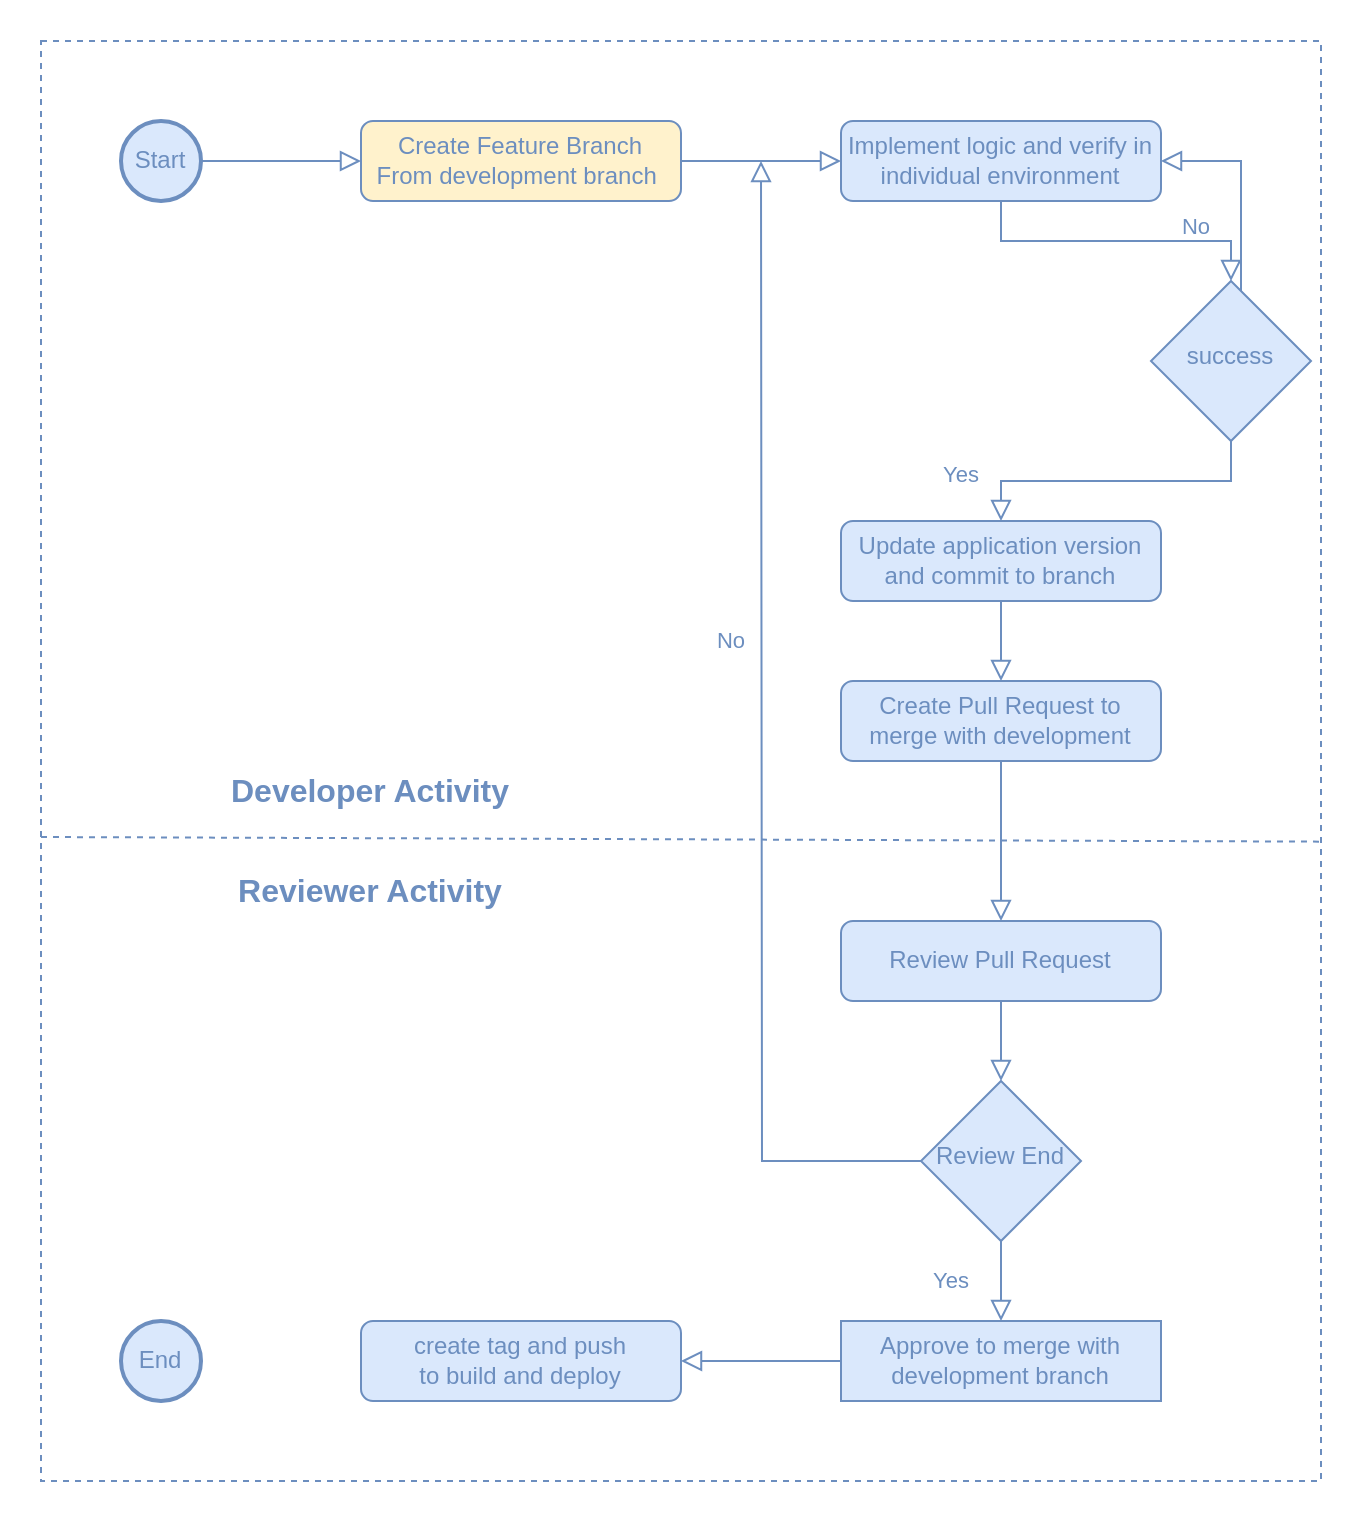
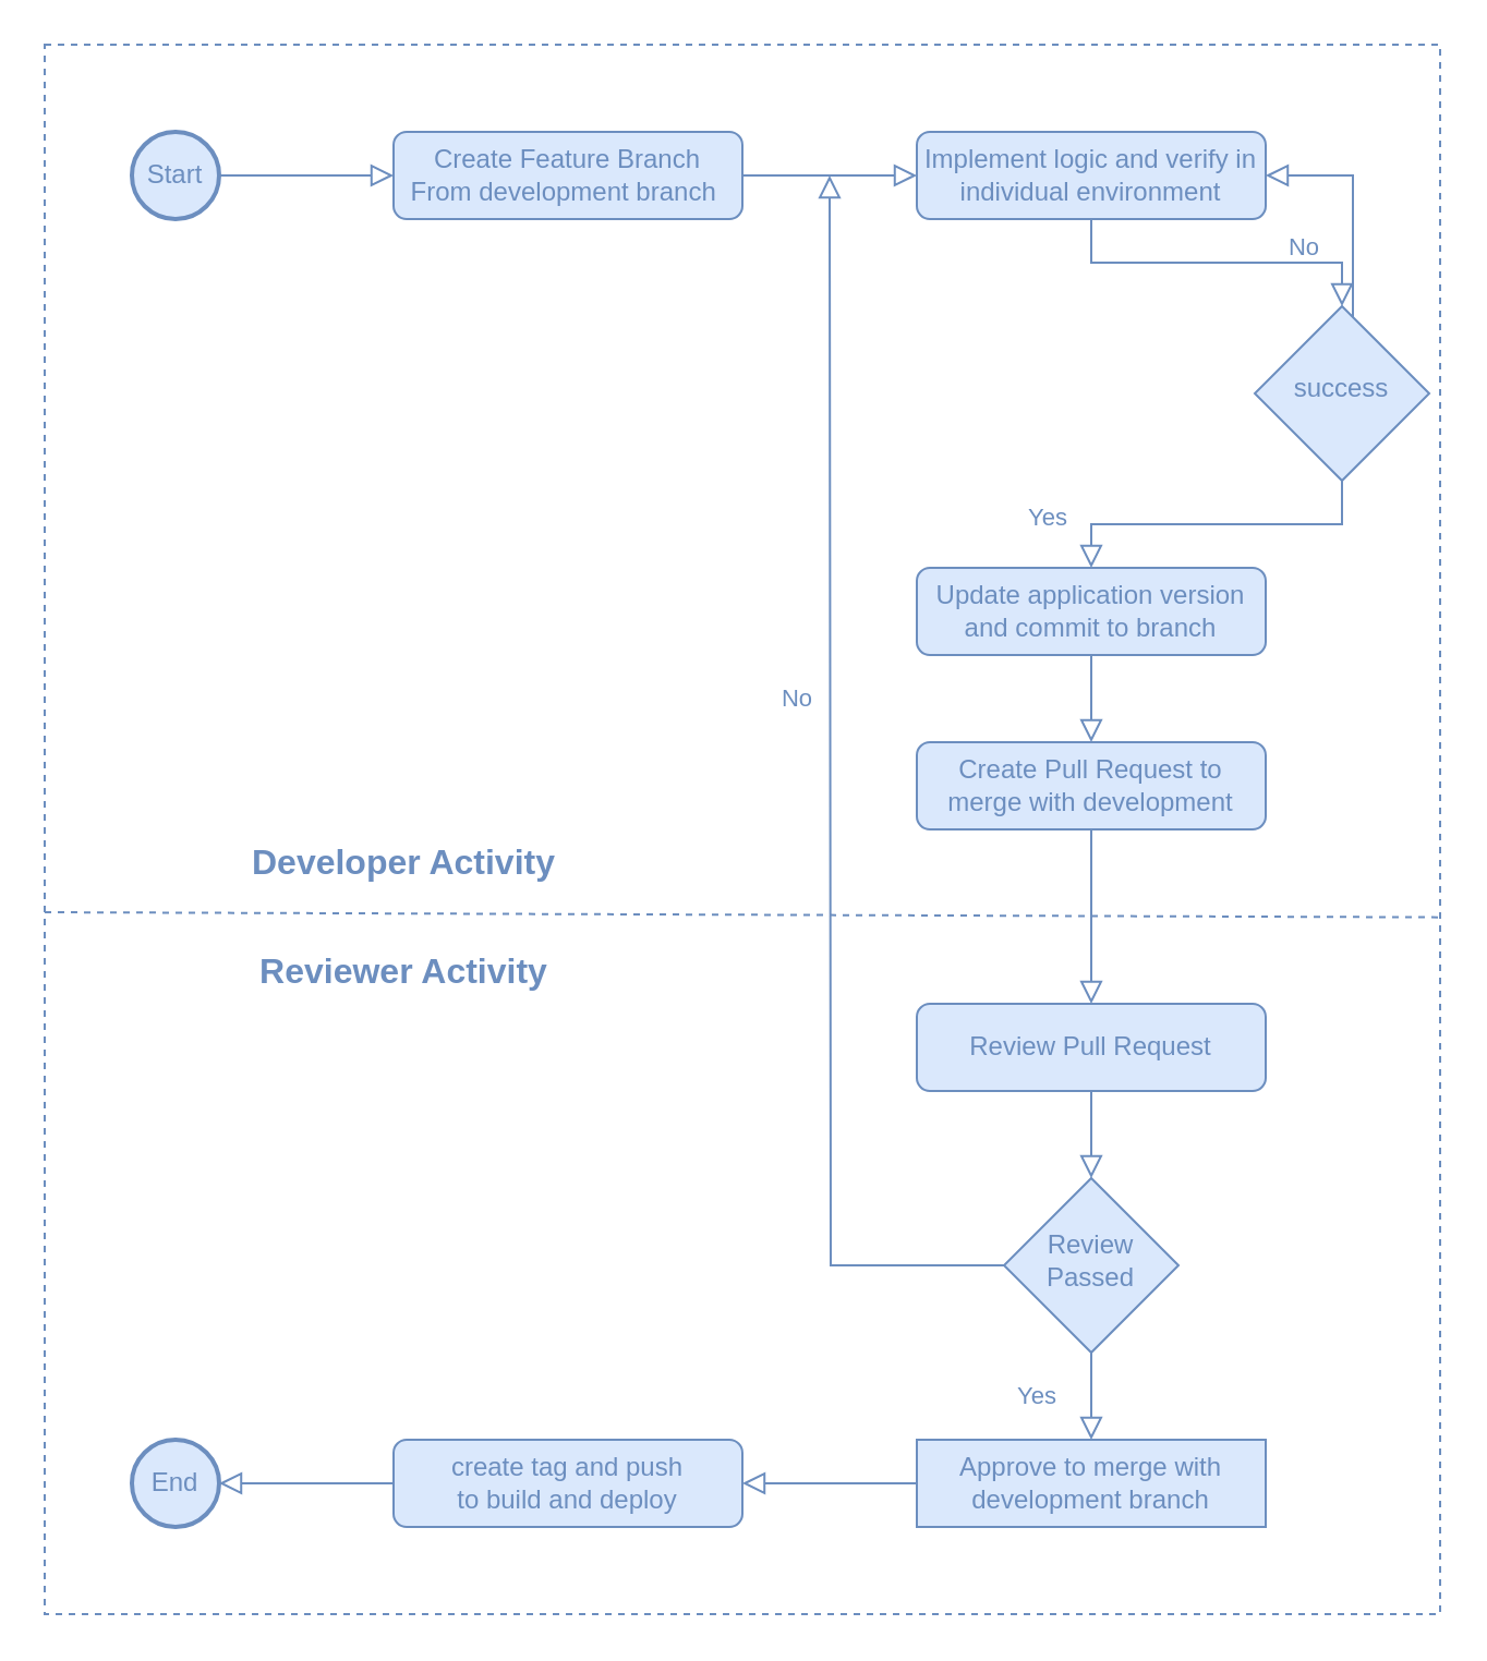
- <mxCell id="4" value="&lt;font color=&quot;#6c8ebf&quot;&gt;Create Feature Branch &lt;br&gt;From development branch&amp;nbsp;&lt;/font&gt;" style="rounded=1;whiteSpace=wrap;html=1;fontSize=12;glass=0;strokeWidth=1;shadow=0;fillColor=#fff2cc;strokeColor=#6c8ebf;" parent="1" vertex="1"><mxGeometry x="180" y="60" width="160" height="40" as="geometry" /></mxCell>
+ <mxCell id="4" value="&lt;font color=&quot;#6c8ebf&quot;&gt;Create Feature Branch &lt;br&gt;From development branch&amp;nbsp;&lt;/font&gt;" style="rounded=1;whiteSpace=wrap;html=1;fontSize=12;glass=0;strokeWidth=1;shadow=0;fillColor=#dae8fc;strokeColor=#6c8ebf;" parent="1" vertex="1"><mxGeometry x="180" y="60" width="160" height="40" as="geometry" /></mxCell>
- <mxCell id="20" value="&lt;font color=&quot;#6c8ebf&quot;&gt;Review End&lt;/font&gt;" style="rhombus;whiteSpace=wrap;html=1;shadow=0;fontFamily=Helvetica;fontSize=12;align=center;strokeWidth=1;spacing=6;spacingTop=-4;fillColor=#dae8fc;strokeColor=#6c8ebf;" vertex="1" parent="1"><mxGeometry x="460" y="540" width="80" height="80" as="geometry" /></mxCell>
+ <mxCell id="20" value="&lt;font color=&quot;#6c8ebf&quot;&gt;Review Passed&lt;/font&gt;" style="rhombus;whiteSpace=wrap;html=1;shadow=0;fontFamily=Helvetica;fontSize=12;align=center;strokeWidth=1;spacing=6;spacingTop=-4;fillColor=#dae8fc;strokeColor=#6c8ebf;" vertex="1" parent="1"><mxGeometry x="460" y="540" width="80" height="80" as="geometry" /></mxCell>
+ <mxCell id="26" style="edgeStyle=orthogonalEdgeStyle;rounded=0;orthogonalLoop=1;jettySize=auto;html=1;entryX=1;entryY=0.5;entryDx=0;entryDy=0;entryPerimeter=0;endArrow=block;endFill=0;endSize=8;strokeColor=#6C8EBF;align=right;" edge="1" parent="1" source="27" target="28"><mxGeometry relative="1" as="geometry" /></mxCell>
